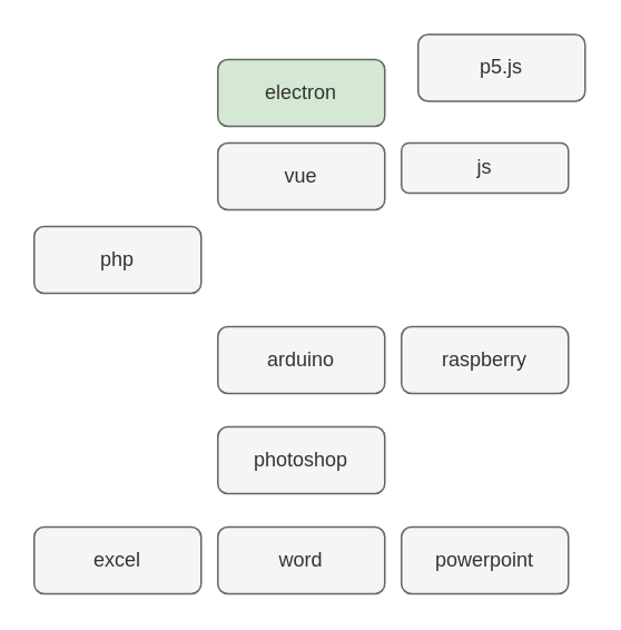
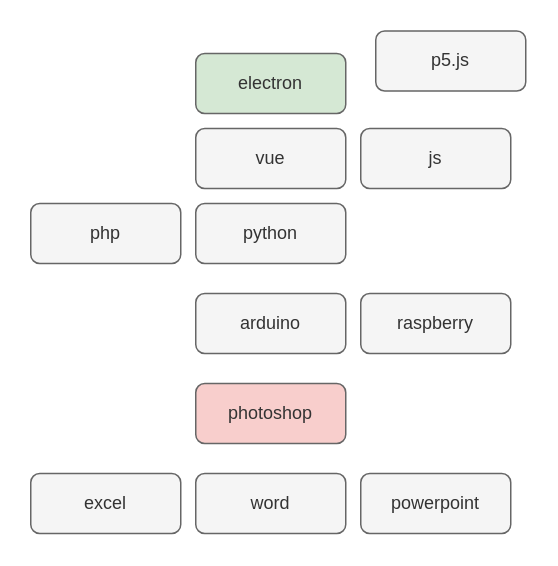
- <mxCell id="2" value="js" style="rounded=1;whiteSpace=wrap;html=1;fillColor=#f5f5f5;strokeColor=#666666;fontColor=#333333;" vertex="1" parent="1"><mxGeometry x="240" y="85" width="100" height="30" as="geometry" /></mxCell>
+ <mxCell id="2" value="js" style="rounded=1;whiteSpace=wrap;html=1;fillColor=#f5f5f5;strokeColor=#666666;fontColor=#333333;" vertex="1" parent="1"><mxGeometry x="240" y="85" width="100" height="40" as="geometry" /></mxCell>
+ <mxCell id="4" value="python" style="rounded=1;whiteSpace=wrap;html=1;fillColor=#f5f5f5;strokeColor=#666666;fontColor=#333333;" vertex="1" parent="1"><mxGeometry x="130" y="135" width="100" height="40" as="geometry" /></mxCell>
- <mxCell id="9" value="photoshop" style="rounded=1;whiteSpace=wrap;html=1;fillColor=#f5f5f5;strokeColor=#666666;fontColor=#333333;" vertex="1" parent="1"><mxGeometry x="130" y="255" width="100" height="40" as="geometry" /></mxCell>
+ <mxCell id="9" value="photoshop" style="rounded=1;whiteSpace=wrap;html=1;fillColor=#f8cecc;strokeColor=#666666;fontColor=#333333;" vertex="1" parent="1"><mxGeometry x="130" y="255" width="100" height="40" as="geometry" /></mxCell>
